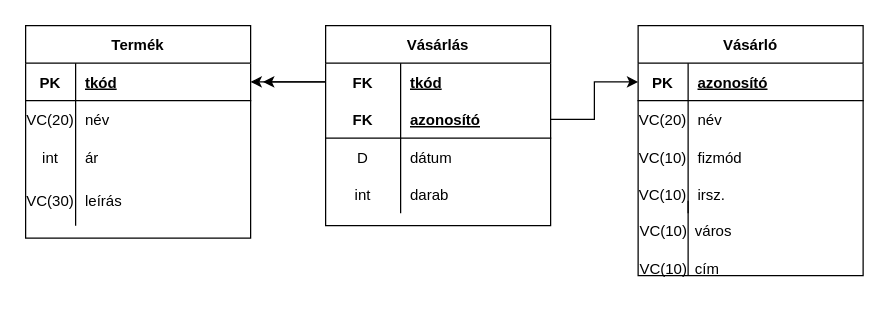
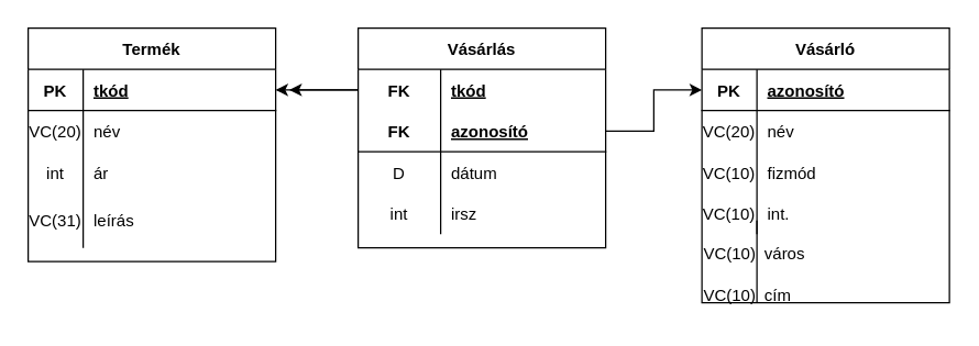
- <mxCell id="44" value="darab" style="shape=partialRectangle;connectable=0;fillColor=none;top=0;left=0;bottom=0;right=0;align=left;spacingLeft=6;overflow=hidden;" parent="42" vertex="1"><mxGeometry x="60" width="120" height="30" as="geometry"><mxRectangle width="120" height="30" as="alternateBounds" /></mxGeometry></mxCell>
+ <mxCell id="44" value="irsz" style="shape=partialRectangle;connectable=0;fillColor=none;top=0;left=0;bottom=0;right=0;align=left;spacingLeft=6;overflow=hidden;" parent="42" vertex="1"><mxGeometry x="60" width="120" height="30" as="geometry"><mxRectangle width="120" height="30" as="alternateBounds" /></mxGeometry></mxCell>
- <mxCell id="27" value="irsz." style="shape=partialRectangle;connectable=0;fillColor=none;top=0;left=0;bottom=0;right=0;align=left;spacingLeft=6;overflow=hidden;" parent="25" vertex="1"><mxGeometry x="40" width="140" height="30" as="geometry"><mxRectangle width="140" height="30" as="alternateBounds" /></mxGeometry></mxCell>
+ <mxCell id="27" value="int." style="shape=partialRectangle;connectable=0;fillColor=none;top=0;left=0;bottom=0;right=0;align=left;spacingLeft=6;overflow=hidden;" parent="25" vertex="1"><mxGeometry x="40" width="140" height="30" as="geometry"><mxRectangle width="140" height="30" as="alternateBounds" /></mxGeometry></mxCell>
- <mxCell id="13" value="VC(30)" style="shape=partialRectangle;connectable=0;fillColor=none;top=0;left=0;bottom=0;right=0;editable=1;overflow=hidden;" parent="12" vertex="1"><mxGeometry width="40" height="40" as="geometry"><mxRectangle width="40" height="40" as="alternateBounds" /></mxGeometry></mxCell>
+ <mxCell id="13" value="VC(31)" style="shape=partialRectangle;connectable=0;fillColor=none;top=0;left=0;bottom=0;right=0;editable=1;overflow=hidden;" parent="12" vertex="1"><mxGeometry width="40" height="40" as="geometry"><mxRectangle width="40" height="40" as="alternateBounds" /></mxGeometry></mxCell>
